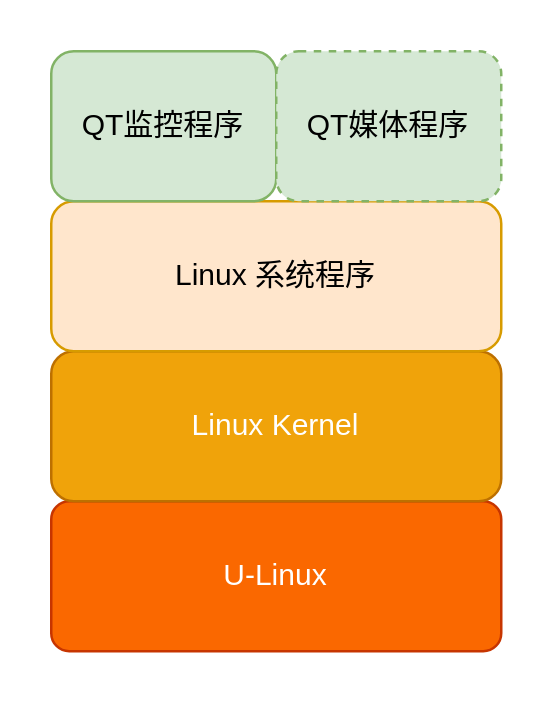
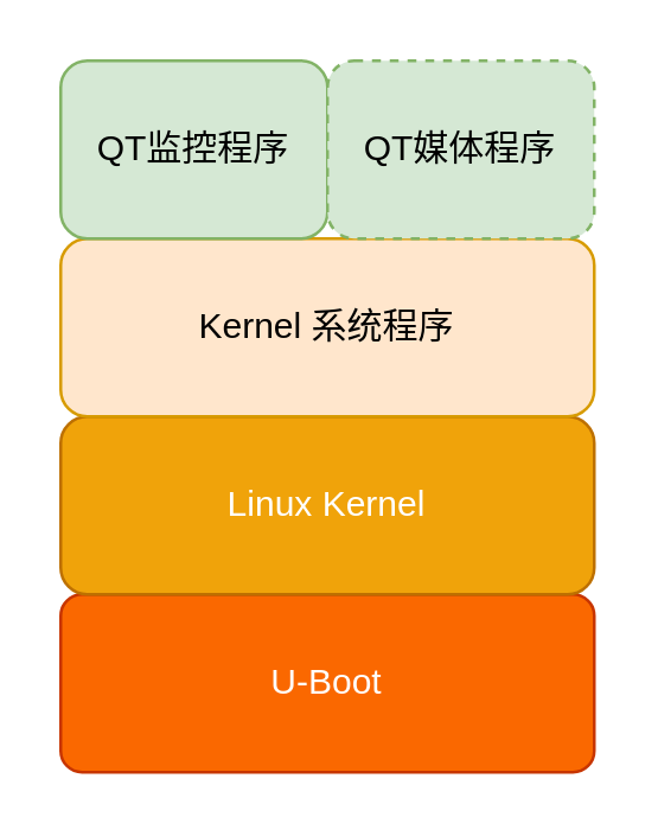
- <mxCell id="4" value="Linux 系统程序" style="whiteSpace=wrap;html=1;rounded=1;strokeColor=#d79b00;fillColor=#ffe6cc;" vertex="1" parent="1"><mxGeometry x="20" y="80" width="180" height="60" as="geometry" /></mxCell>
+ <mxCell id="4" value="Kernel 系统程序" style="whiteSpace=wrap;html=1;rounded=1;strokeColor=#d79b00;fillColor=#ffe6cc;" vertex="1" parent="1"><mxGeometry x="20" y="80" width="180" height="60" as="geometry" /></mxCell>
- <mxCell id="2" value="U-Linux" style="rounded=1;whiteSpace=wrap;html=1;fillColor=#fa6800;strokeColor=#C73500;arcSize=12;fontColor=#ffffff;" vertex="1" parent="1"><mxGeometry x="20" y="200" width="180" height="60" as="geometry" /></mxCell>
+ <mxCell id="2" value="U-Boot" style="rounded=1;whiteSpace=wrap;html=1;fillColor=#fa6800;strokeColor=#C73500;arcSize=12;fontColor=#ffffff;" vertex="1" parent="1"><mxGeometry x="20" y="200" width="180" height="60" as="geometry" /></mxCell>
